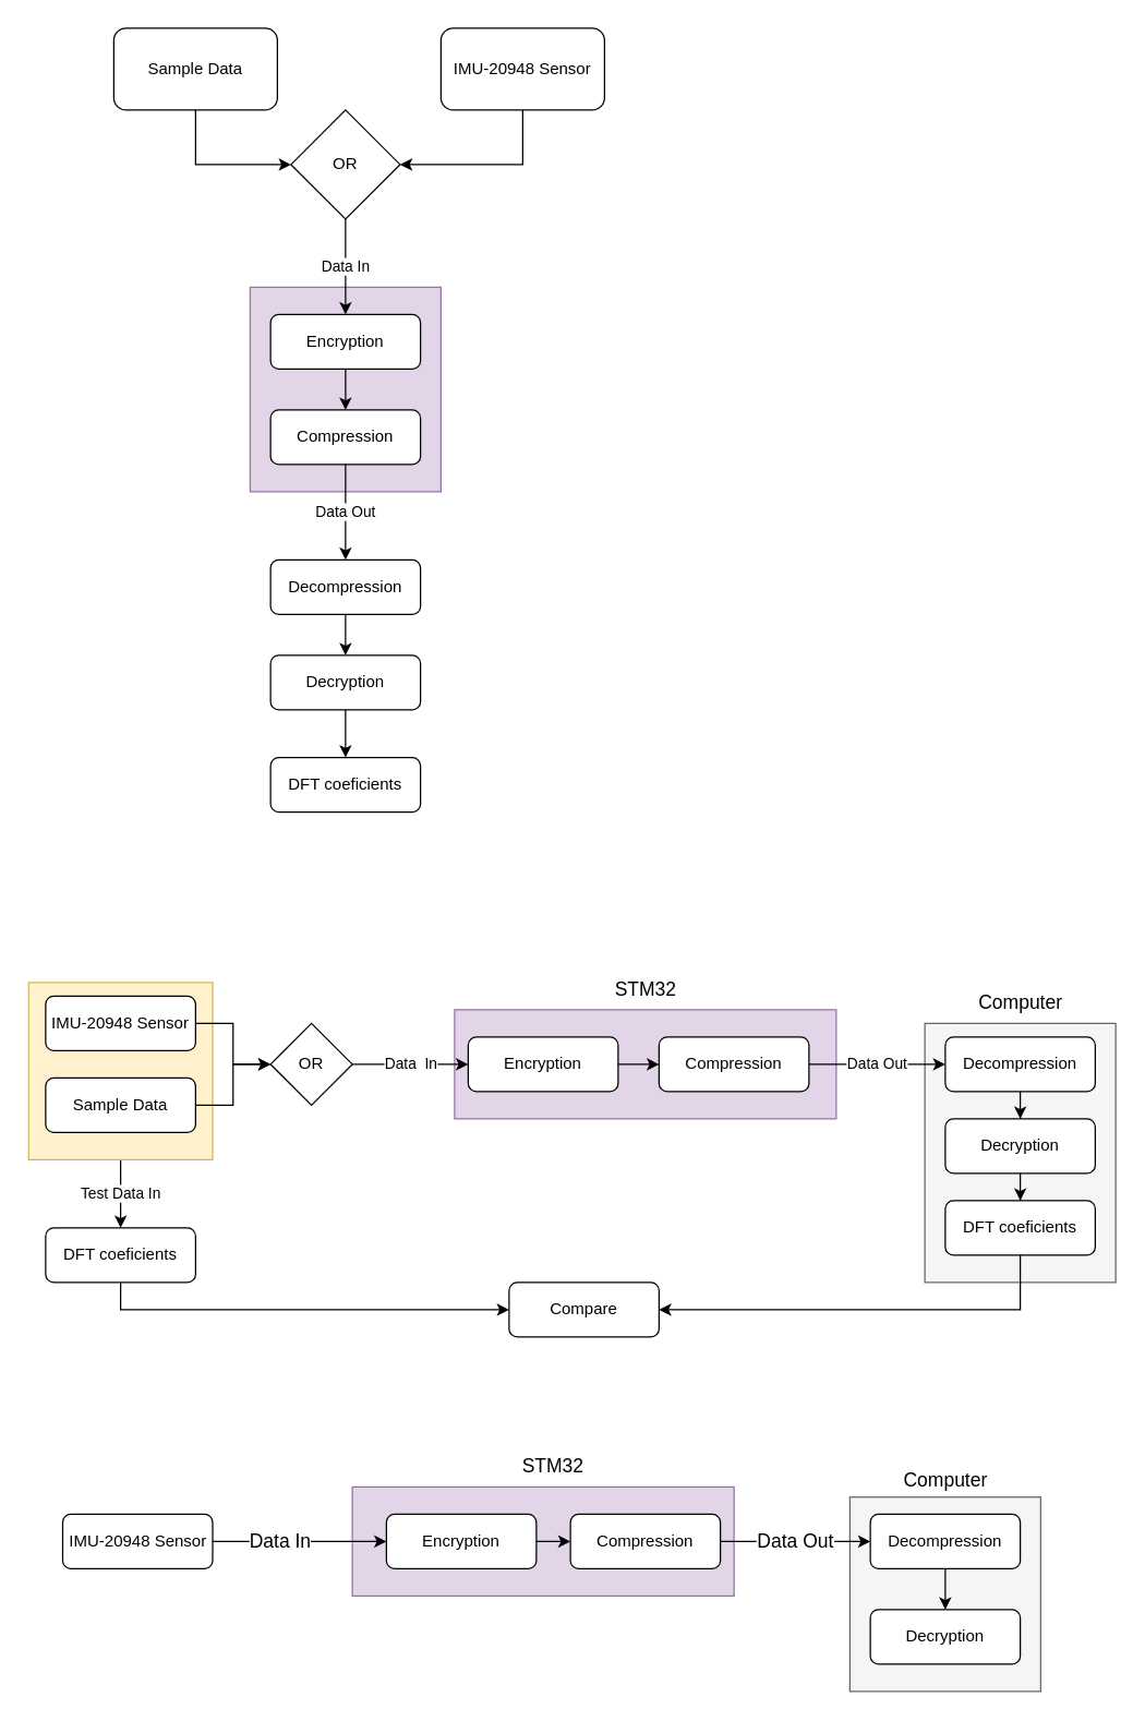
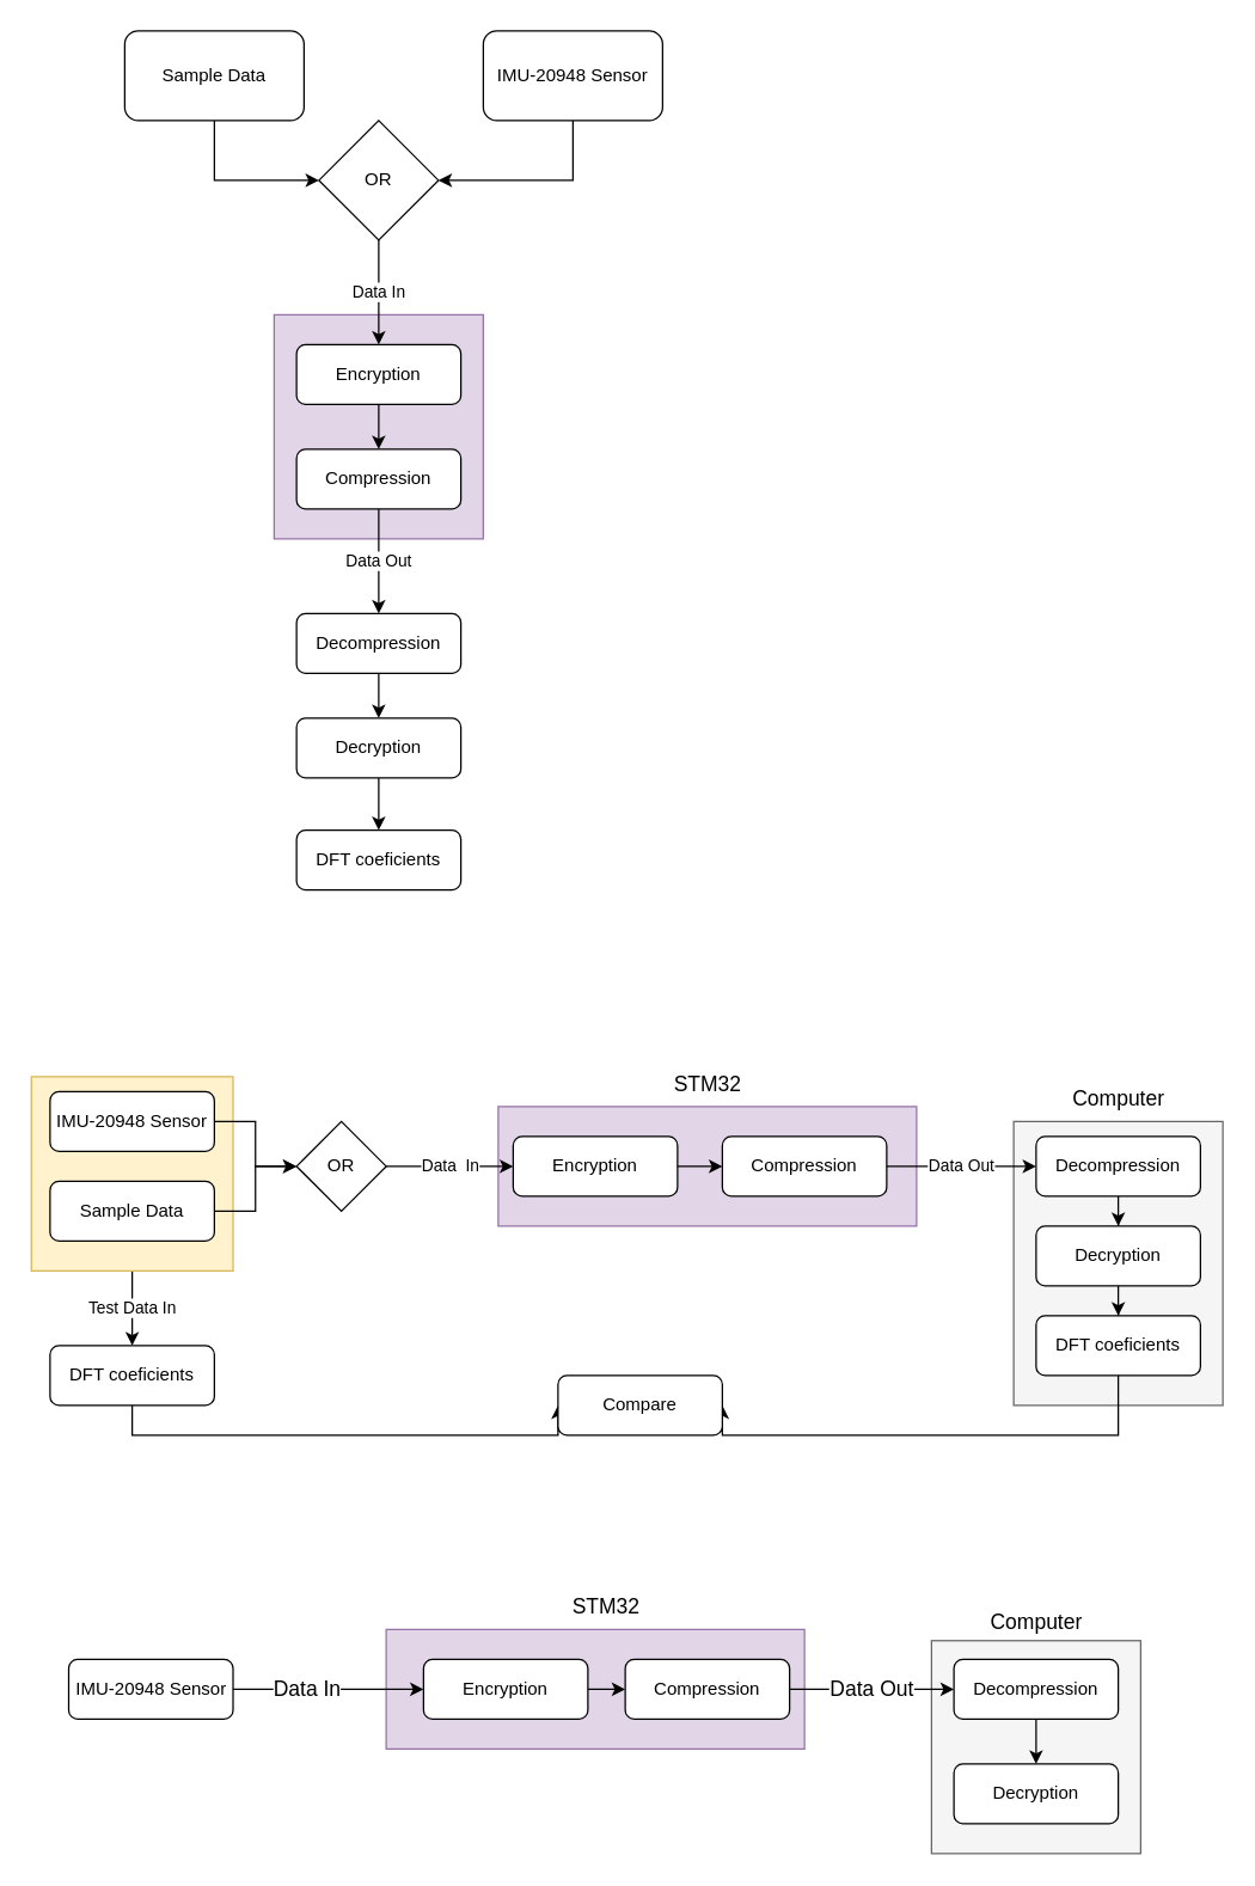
- <mxCell id="41" value="Compare" style="rounded=1;whiteSpace=wrap;html=1;" parent="1" vertex="1"><mxGeometry x="373" y="940" width="110" height="40" as="geometry" /></mxCell>
+ <mxCell id="41" value="Compare" style="rounded=1;whiteSpace=wrap;html=1;" parent="1" vertex="1"><mxGeometry x="373" y="920" width="110" height="40" as="geometry" /></mxCell>
